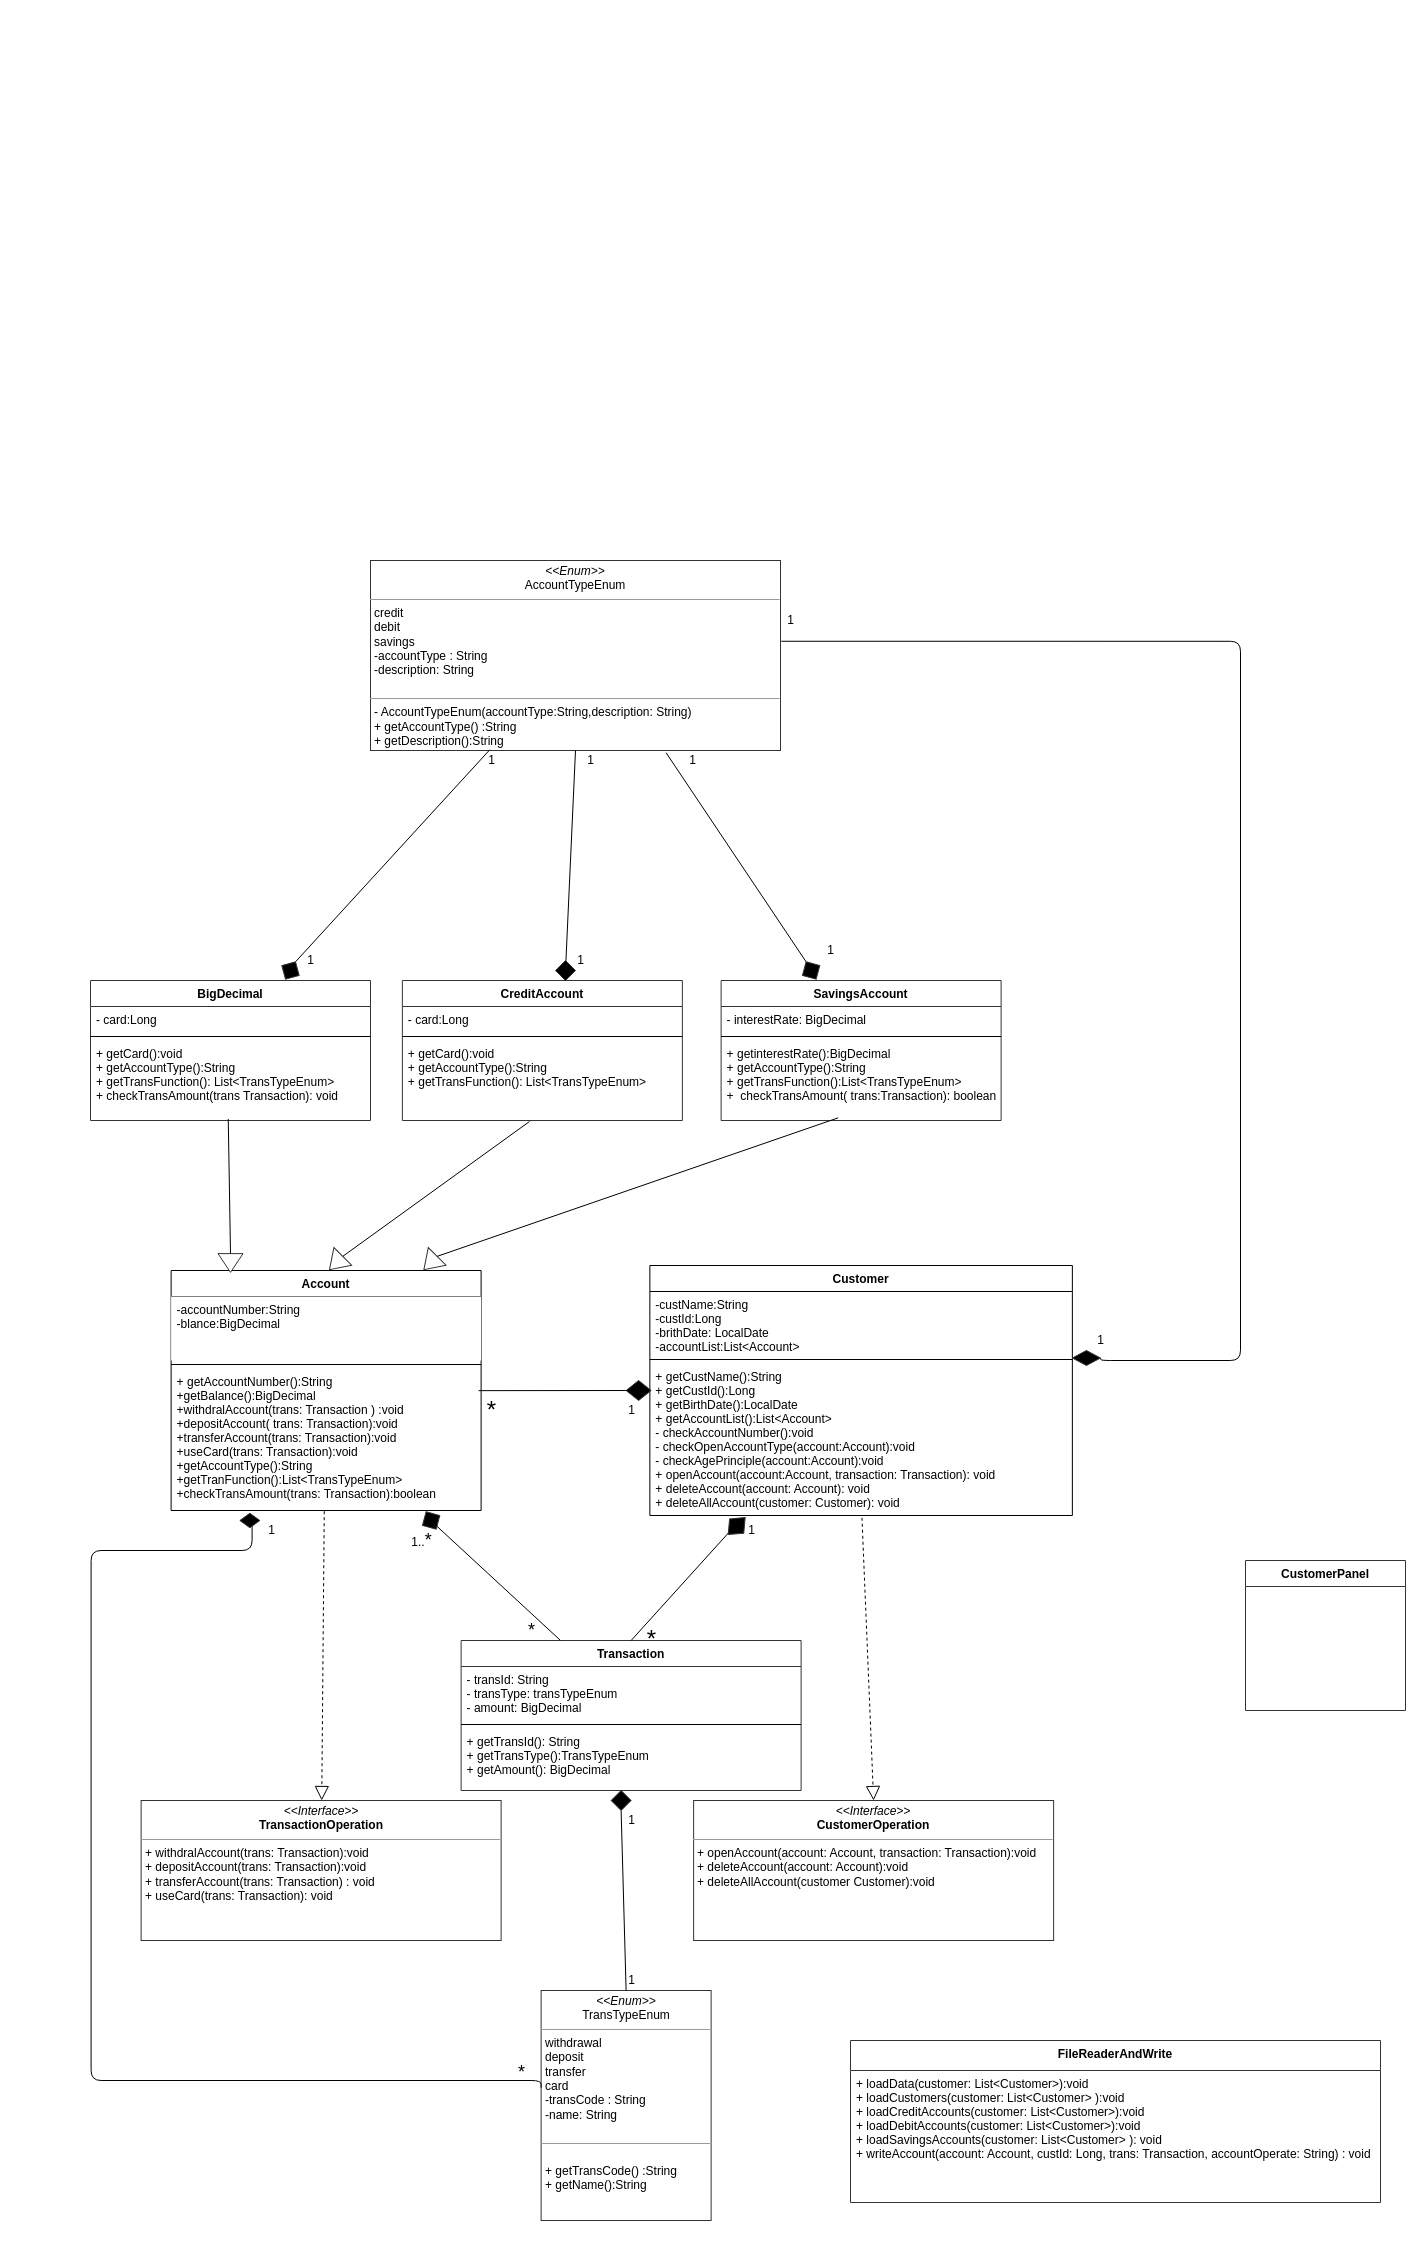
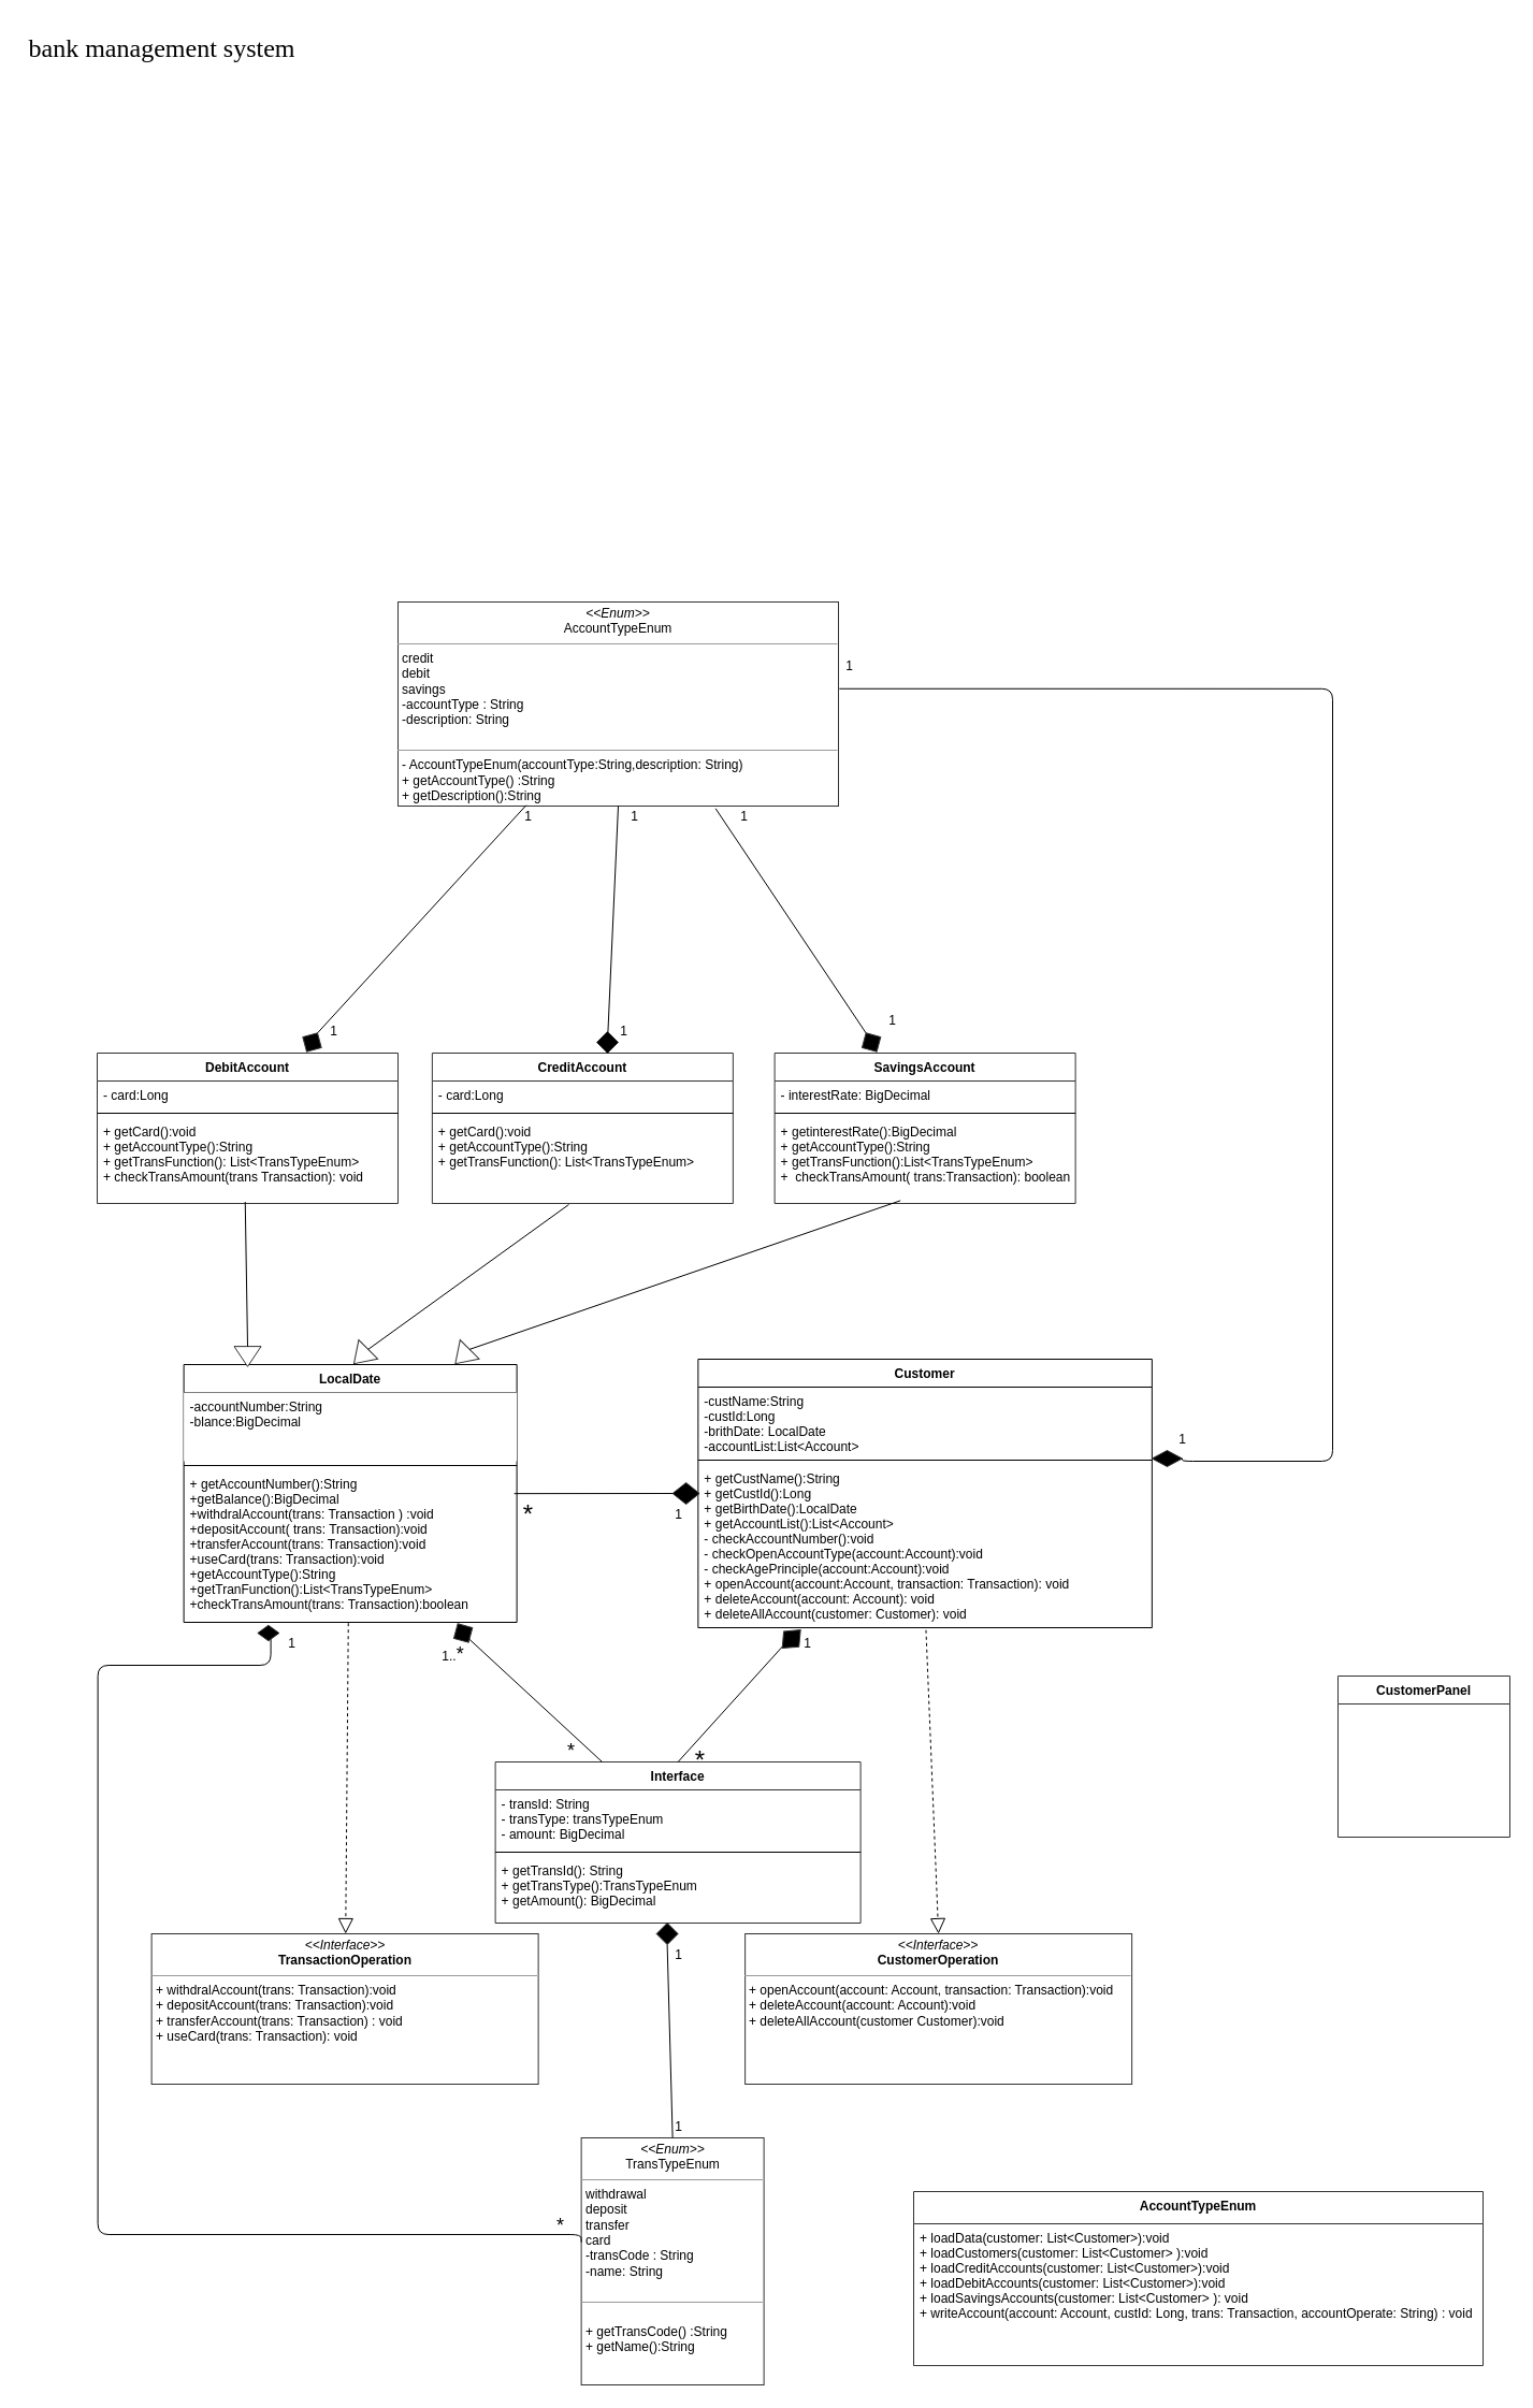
+ <mxCell id="2" value="&lt;p class=&quot;MsoNormal&quot;&gt;&lt;span style=&quot;font-family: &amp;#34;times new roman&amp;#34;&quot;&gt;&lt;font style=&quot;font-size: 24px&quot;&gt;bank management system&lt;/font&gt;&lt;/span&gt;&lt;/p&gt;" style="text;html=1;align=center;verticalAlign=middle;resizable=0;points=[];autosize=1;" parent="1" vertex="1"><mxGeometry x="20" y="20" width="260" height="50" as="geometry" /></mxCell>
- <mxCell id="15" value="BigDecimal" style="swimlane;fontStyle=1;align=center;verticalAlign=top;childLayout=stackLayout;horizontal=1;startSize=26;horizontalStack=0;resizeParent=1;resizeParentMax=0;resizeLast=0;collapsible=1;marginBottom=0;strokeColor=#333333;fillColor=#FFFFFF;" parent="1" vertex="1"><mxGeometry x="90" y="980" width="280" height="140" as="geometry" /></mxCell>
+ <mxCell id="15" value="DebitAccount" style="swimlane;fontStyle=1;align=center;verticalAlign=top;childLayout=stackLayout;horizontal=1;startSize=26;horizontalStack=0;resizeParent=1;resizeParentMax=0;resizeLast=0;collapsible=1;marginBottom=0;strokeColor=#333333;fillColor=#FFFFFF;" parent="1" vertex="1"><mxGeometry x="90" y="980" width="280" height="140" as="geometry" /></mxCell>
- <mxCell id="3" value="Account" style="swimlane;fontStyle=1;align=center;verticalAlign=top;childLayout=stackLayout;horizontal=1;startSize=26;horizontalStack=0;resizeParent=1;resizeParentMax=0;resizeLast=0;collapsible=1;marginBottom=0;" parent="1" vertex="1"><mxGeometry x="170.62" y="1270" width="310" height="240" as="geometry" /></mxCell>
+ <mxCell id="3" value="LocalDate" style="swimlane;fontStyle=1;align=center;verticalAlign=top;childLayout=stackLayout;horizontal=1;startSize=26;horizontalStack=0;resizeParent=1;resizeParentMax=0;resizeLast=0;collapsible=1;marginBottom=0;" parent="1" vertex="1"><mxGeometry x="170.62" y="1270" width="310" height="240" as="geometry" /></mxCell>
- <mxCell id="33" value="Transaction" style="swimlane;fontStyle=1;align=center;verticalAlign=top;childLayout=stackLayout;horizontal=1;startSize=26;horizontalStack=0;resizeParent=1;resizeParentMax=0;resizeLast=0;collapsible=1;marginBottom=0;strokeColor=#333333;fillColor=#FFFFFF;" parent="1" vertex="1"><mxGeometry x="460.62" y="1640" width="340" height="150" as="geometry" /></mxCell>
+ <mxCell id="33" value="Interface" style="swimlane;fontStyle=1;align=center;verticalAlign=top;childLayout=stackLayout;horizontal=1;startSize=26;horizontalStack=0;resizeParent=1;resizeParentMax=0;resizeLast=0;collapsible=1;marginBottom=0;strokeColor=#333333;fillColor=#FFFFFF;" parent="1" vertex="1"><mxGeometry x="460.62" y="1640" width="340" height="150" as="geometry" /></mxCell>
- <mxCell id="77" value="FileReaderAndWrite" style="swimlane;fontStyle=1;align=center;verticalAlign=top;childLayout=stackLayout;horizontal=1;startSize=30;horizontalStack=0;resizeParent=1;resizeParentMax=0;resizeLast=0;collapsible=1;marginBottom=0;strokeColor=#333333;fillColor=#FFFFFF;" parent="1" vertex="1"><mxGeometry x="850" y="2040" width="530" height="162" as="geometry"><mxRectangle x="870" y="2100" width="150" height="30" as="alternateBounds" /></mxGeometry></mxCell>
+ <mxCell id="77" value="AccountTypeEnum" style="swimlane;fontStyle=1;align=center;verticalAlign=top;childLayout=stackLayout;horizontal=1;startSize=30;horizontalStack=0;resizeParent=1;resizeParentMax=0;resizeLast=0;collapsible=1;marginBottom=0;strokeColor=#333333;fillColor=#FFFFFF;" parent="1" vertex="1"><mxGeometry x="850" y="2040" width="530" height="162" as="geometry"><mxRectangle x="870" y="2100" width="150" height="30" as="alternateBounds" /></mxGeometry></mxCell>
